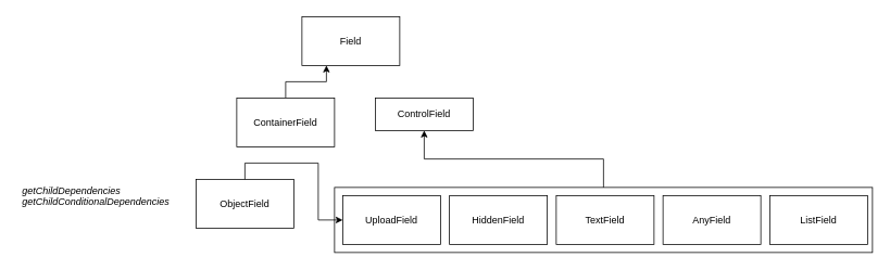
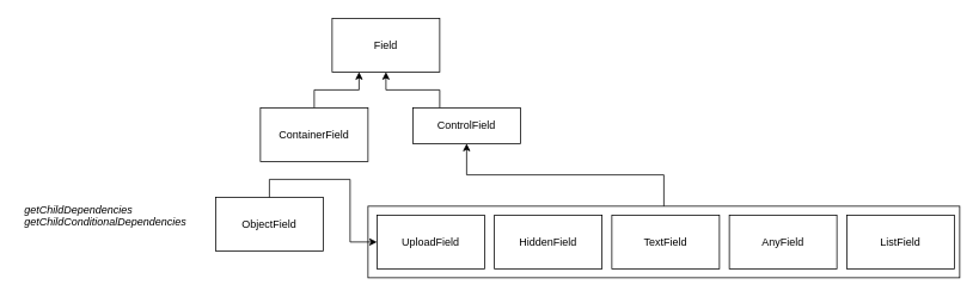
+ <mxCell id="5" style="edgeStyle=orthogonalEdgeStyle;rounded=0;orthogonalLoop=1;jettySize=auto;html=1;exitX=0.25;exitY=0;exitDx=0;exitDy=0;" edge="1" parent="1" source="6" target="2"><mxGeometry relative="1" as="geometry" /></mxCell>
